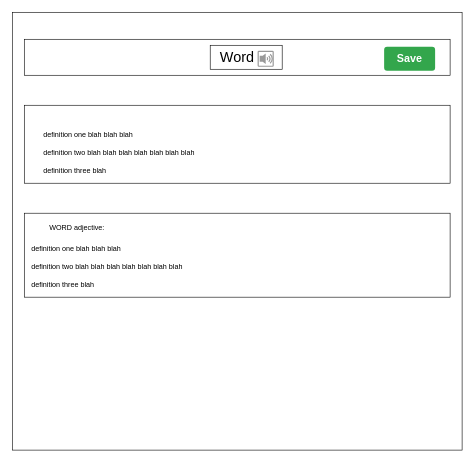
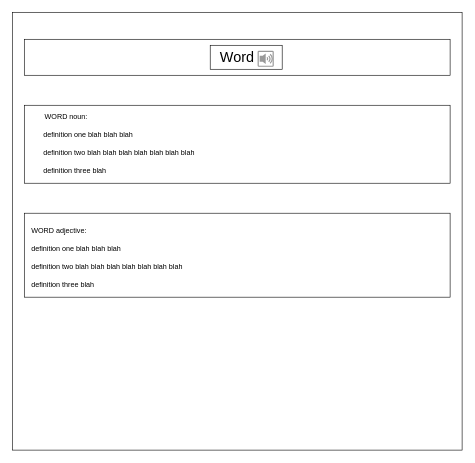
- <mxCell id="7" value="&lt;div align=&quot;center&quot;&gt;&lt;font style=&quot;font-size: 18px&quot;&gt;Save&lt;/font&gt;&lt;/div&gt;" style="html=1;shadow=0;dashed=0;shape=mxgraph.bootstrap.rrect;rSize=5;strokeColor=none;strokeWidth=1;fillColor=#33A64C;fontColor=#FFFFFF;whiteSpace=wrap;align=center;verticalAlign=middle;spacingLeft=0;fontStyle=1;fontSize=14;spacing=5;" vertex="1" parent="1"><mxGeometry x="640" y="77.5" width="85" height="40" as="geometry" /></mxCell>
+ <mxCell id="9" value="WORD noun:" style="text;html=1;strokeColor=none;fillColor=none;align=center;verticalAlign=middle;whiteSpace=wrap;rounded=0;" vertex="1" parent="1"><mxGeometry x="50" y="185" width="120" height="20" as="geometry" /></mxCell>
- <mxCell id="14" value="&lt;div align=&quot;left&quot;&gt;WORD adjective:&lt;/div&gt;" style="text;html=1;strokeColor=none;fillColor=none;align=left;verticalAlign=middle;whiteSpace=wrap;rounded=0;" vertex="1" parent="1"><mxGeometry x="80" y="370" width="120" height="20" as="geometry" /></mxCell>
+ <mxCell id="14" value="&lt;div align=&quot;left&quot;&gt;WORD adjective:&lt;/div&gt;" style="text;html=1;strokeColor=none;fillColor=none;align=left;verticalAlign=middle;whiteSpace=wrap;rounded=0;" vertex="1" parent="1"><mxGeometry x="50" y="375" width="120" height="20" as="geometry" /></mxCell>
